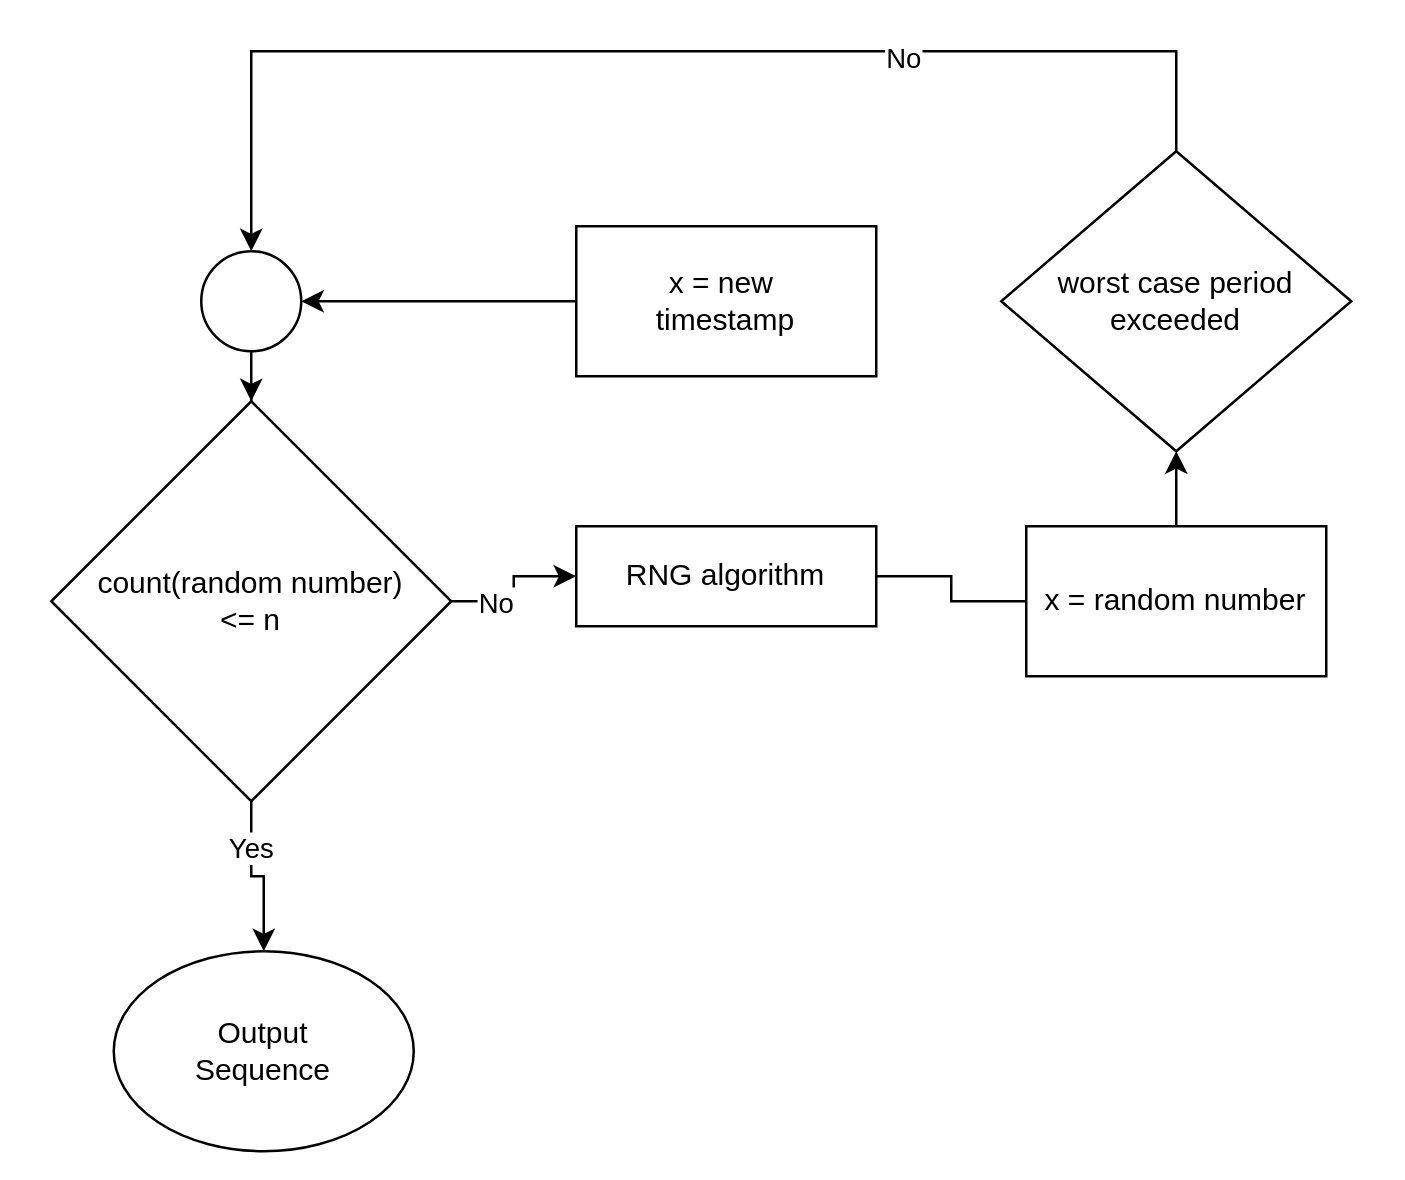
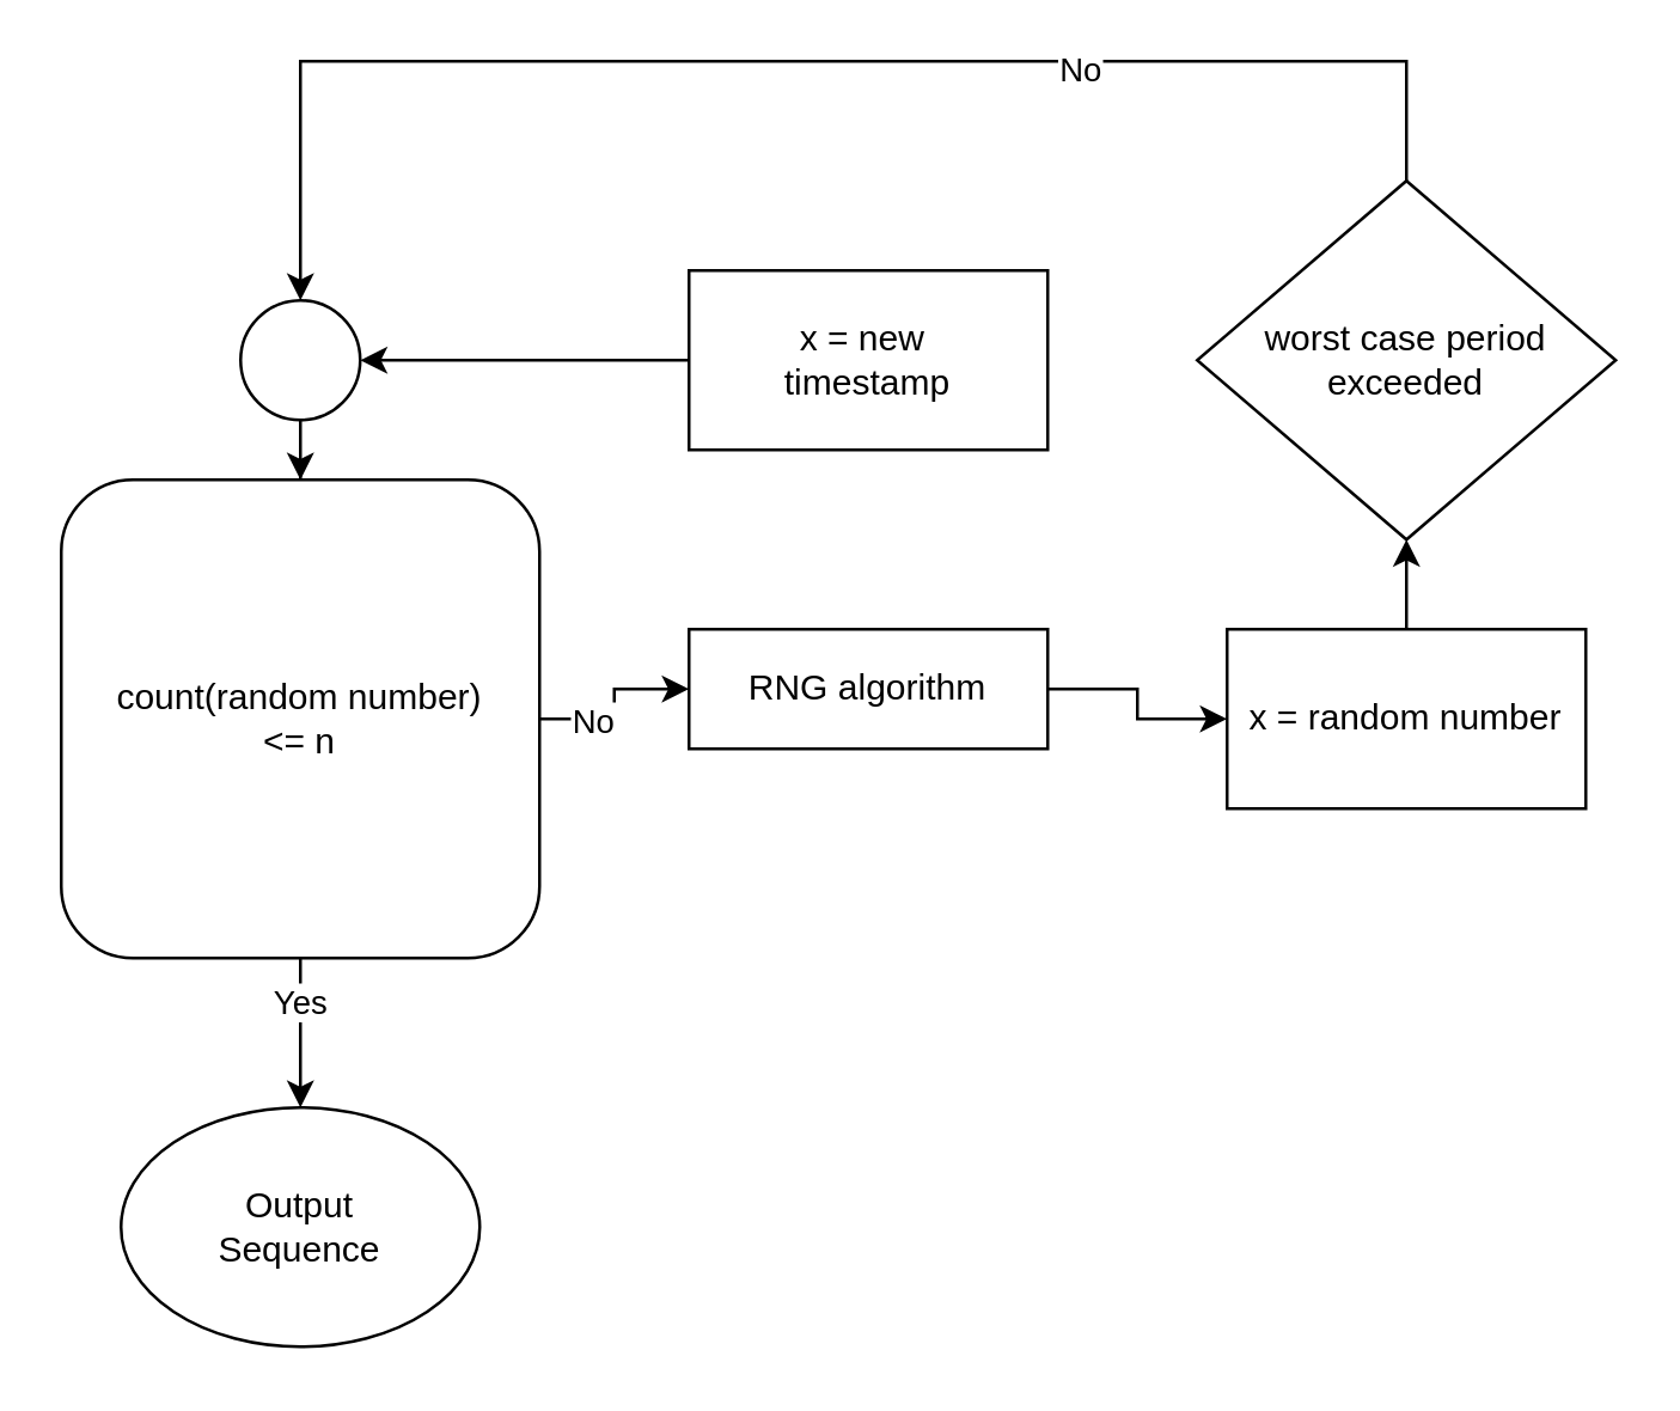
- <mxCell id="15" value="count(random number)&lt;div&gt;&amp;lt;= n&lt;/div&gt;" style="rhombus;whiteSpace=wrap;html=1;" vertex="1" parent="1"><mxGeometry x="20" y="160" width="160" height="160" as="geometry" /></mxCell>
+ <mxCell id="15" value="count(random number)&lt;div&gt;&amp;lt;= n&lt;/div&gt;" style="whiteSpace=wrap;html=1;rounded=1;" vertex="1" parent="1"><mxGeometry x="20" y="160" width="160" height="160" as="geometry" /></mxCell>
- <mxCell id="2" value="" style="edgeStyle=orthogonalEdgeStyle;rounded=0;orthogonalLoop=1;jettySize=auto;html=1;endArrow=none;" edge="1" parent="1" source="3" target="5"><mxGeometry relative="1" as="geometry" /></mxCell>
+ <mxCell id="2" value="" style="edgeStyle=orthogonalEdgeStyle;rounded=0;orthogonalLoop=1;jettySize=auto;html=1;" edge="1" parent="1" source="3" target="5"><mxGeometry relative="1" as="geometry" /></mxCell>
- <mxCell id="18" value="Output&lt;div&gt;Sequence&lt;/div&gt;" style="ellipse;whiteSpace=wrap;html=1;" vertex="1" parent="1"><mxGeometry x="45" y="380" width="120" height="80" as="geometry" /></mxCell>
+ <mxCell id="18" value="Output&lt;div&gt;Sequence&lt;/div&gt;" style="ellipse;whiteSpace=wrap;html=1;" vertex="1" parent="1"><mxGeometry x="40" y="370" width="120" height="80" as="geometry" /></mxCell>
